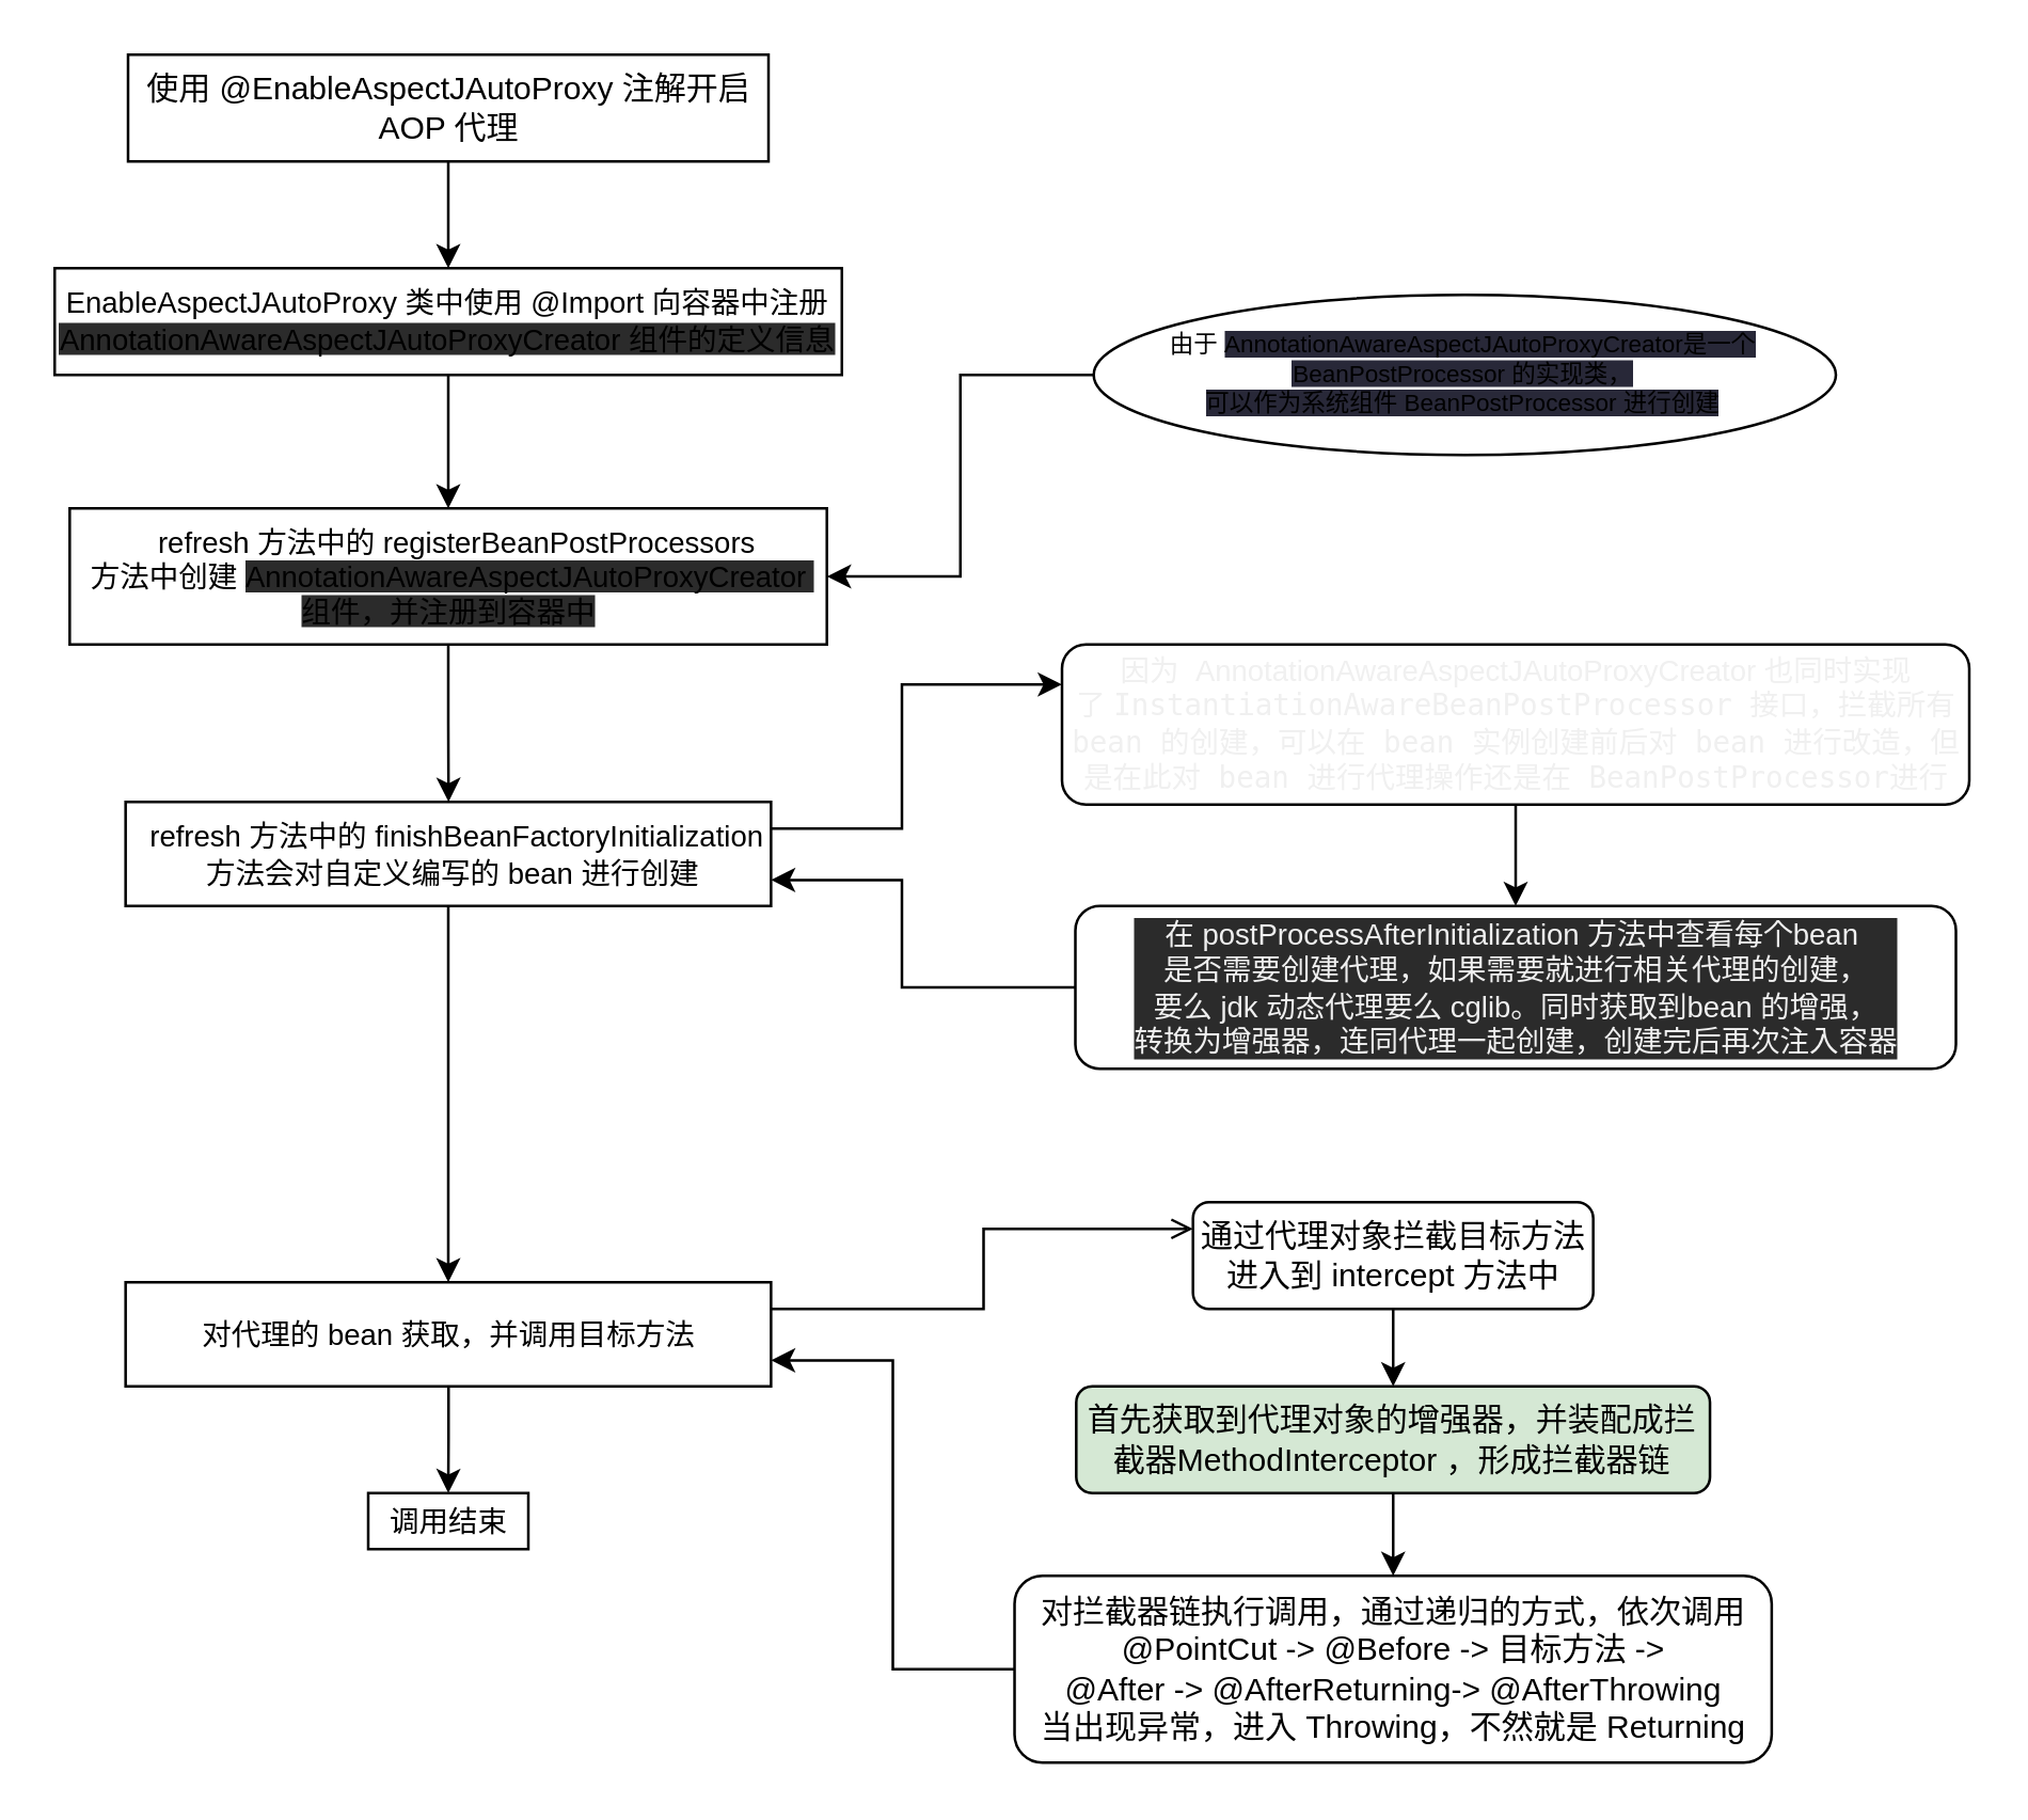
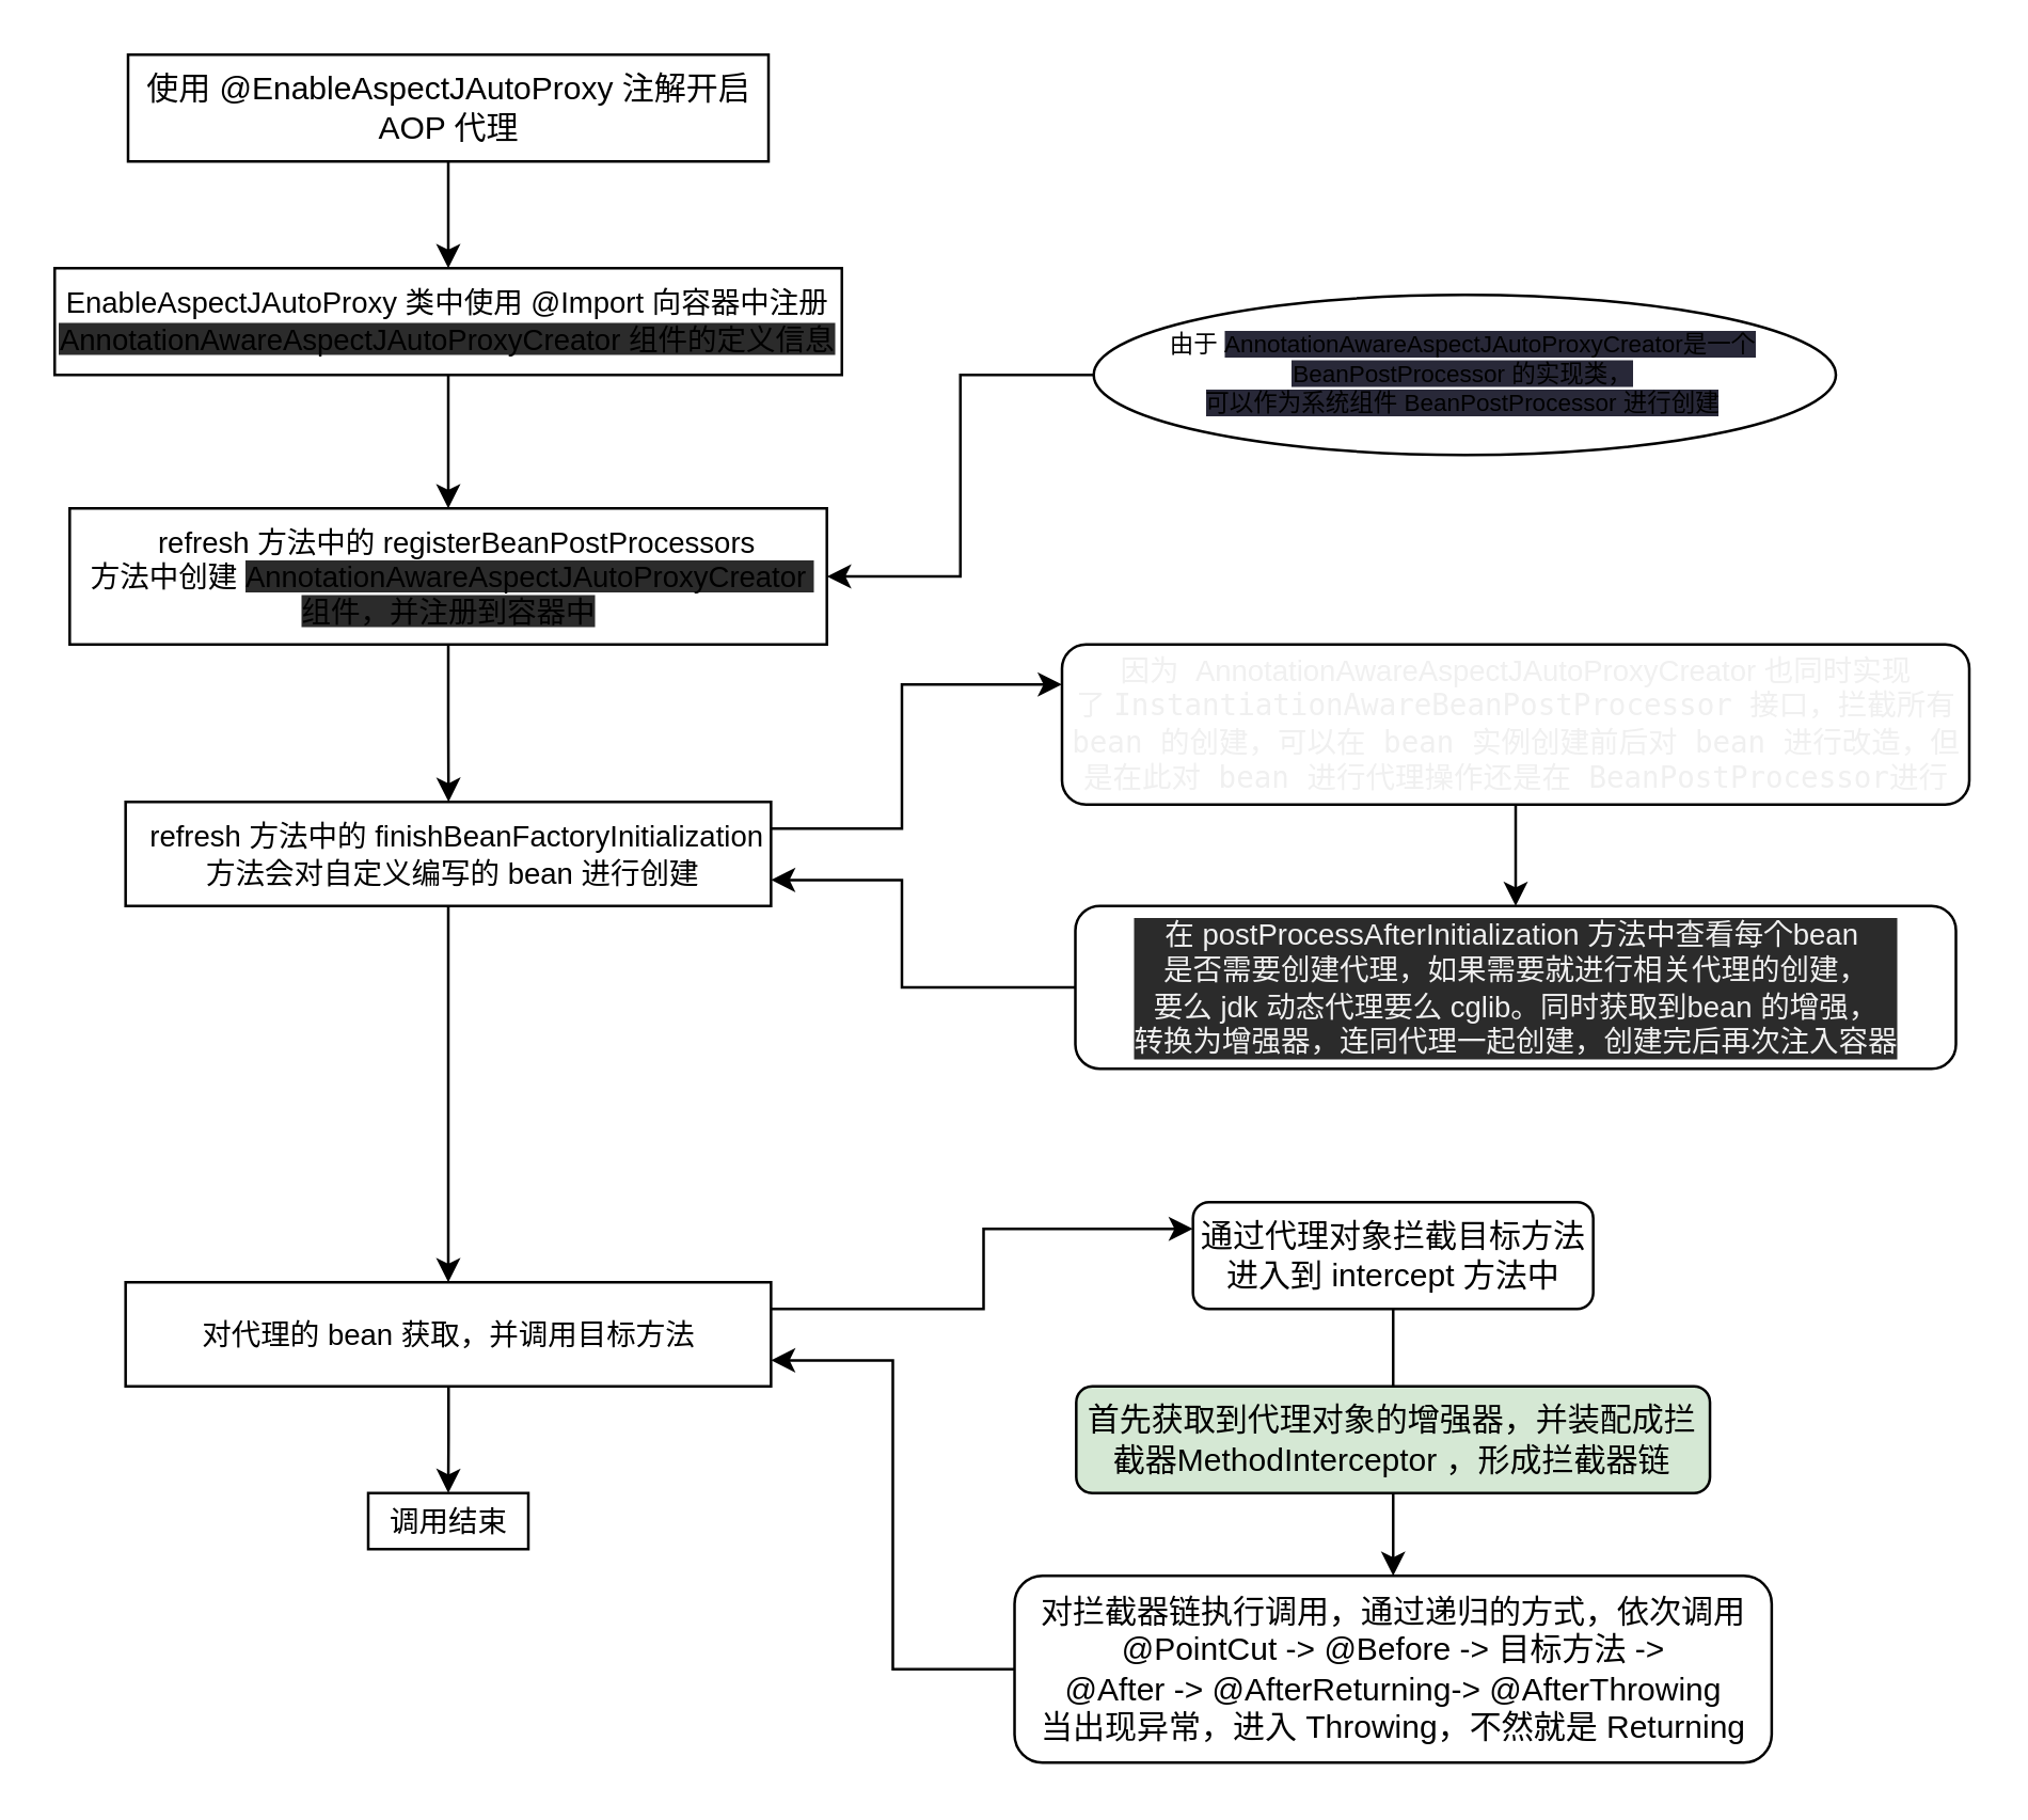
- <mxCell id="17" value="" style="edgeStyle=orthogonalEdgeStyle;rounded=0;orthogonalLoop=1;jettySize=auto;html=1;fontFamily=Helvetica;fontSize=9;fontColor=#F0F0F0;endArrow=open;" edge="1" parent="1" source="19" target="21"><mxGeometry relative="1" as="geometry"><Array as="points"><mxPoint x="368.07" y="490" /><mxPoint x="368.07" y="460" /></Array></mxGeometry></mxCell>
+ <mxCell id="17" value="" style="edgeStyle=orthogonalEdgeStyle;rounded=0;orthogonalLoop=1;jettySize=auto;html=1;fontFamily=Helvetica;fontSize=9;fontColor=#F0F0F0;" edge="1" parent="1" source="19" target="21"><mxGeometry relative="1" as="geometry"><Array as="points"><mxPoint x="368.07" y="490" /><mxPoint x="368.07" y="460" /></Array></mxGeometry></mxCell>
- <mxCell id="20" value="" style="edgeStyle=orthogonalEdgeStyle;rounded=0;orthogonalLoop=1;jettySize=auto;html=1;fontFamily=Helvetica;fontSize=9;fontColor=#F0F0F0;" edge="1" parent="1" source="21" target="23"><mxGeometry relative="1" as="geometry" /></mxCell>
+ <mxCell id="20" value="" style="edgeStyle=orthogonalEdgeStyle;rounded=0;orthogonalLoop=1;jettySize=auto;html=1;fontFamily=Helvetica;fontSize=9;fontColor=#F0F0F0;endArrow=none;" edge="1" parent="1" source="21" target="23"><mxGeometry relative="1" as="geometry" /></mxCell>
